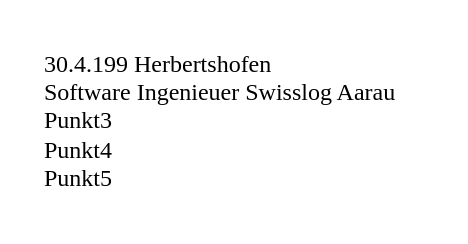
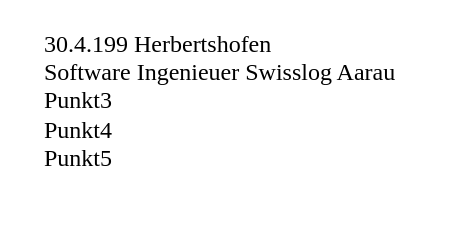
- <mxCell id="2" value="&lt;div&gt;&lt;font data-font-src=&quot;https://fonts.googleapis.com/css?family=UnifrakturMaguntia&quot; face=&quot;UnifrakturMaguntia&quot;&gt;&lt;br&gt;&lt;/font&gt;&lt;/div&gt;&lt;div&gt;&lt;font data-font-src=&quot;https://fonts.googleapis.com/css?family=UnifrakturMaguntia&quot; face=&quot;UnifrakturMaguntia&quot;&gt;30.4.199 Herbertshofen&lt;/font&gt;&lt;/div&gt;&lt;div&gt;&lt;font data-font-src=&quot;https://fonts.googleapis.com/css?family=UnifrakturMaguntia&quot; face=&quot;UnifrakturMaguntia&quot;&gt;Software Ingenieuer Swisslog Aarau&lt;br&gt;&lt;/font&gt;&lt;/div&gt;&lt;div align=&quot;left&quot;&gt;&lt;font data-font-src=&quot;https://fonts.googleapis.com/css?family=UnifrakturMaguntia&quot; face=&quot;UnifrakturMaguntia&quot;&gt;Punkt3&lt;/font&gt;&lt;/div&gt;&lt;div&gt;&lt;font data-font-src=&quot;https://fonts.googleapis.com/css?family=UnifrakturMaguntia&quot; face=&quot;UnifrakturMaguntia&quot;&gt;Punkt4&lt;/font&gt;&lt;/div&gt;&lt;div&gt;&lt;font data-font-src=&quot;https://fonts.googleapis.com/css?family=UnifrakturMaguntia&quot; face=&quot;UnifrakturMaguntia&quot;&gt;Punkt5&lt;/font&gt;&lt;/div&gt;&lt;div&gt;&lt;font data-font-src=&quot;https://fonts.googleapis.com/css?family=UnifrakturMaguntia&quot; face=&quot;UnifrakturMaguntia&quot;&gt;&lt;br&gt;&lt;/font&gt;&lt;/div&gt;" style="text;html=1;strokeColor=none;fillColor=none;align=left;verticalAlign=middle;whiteSpace=wrap;rounded=0;" vertex="1" parent="1"><mxGeometry x="20.24" y="20" width="191.76" height="80" as="geometry" /></mxCell>
+ <mxCell id="2" value="&lt;div&gt;&lt;font data-font-src=&quot;https://fonts.googleapis.com/css?family=UnifrakturMaguntia&quot; face=&quot;UnifrakturMaguntia&quot;&gt;&lt;br&gt;&lt;/font&gt;&lt;/div&gt;&lt;div&gt;&lt;font data-font-src=&quot;https://fonts.googleapis.com/css?family=UnifrakturMaguntia&quot; face=&quot;UnifrakturMaguntia&quot;&gt;30.4.199 Herbertshofen&lt;/font&gt;&lt;/div&gt;&lt;div&gt;&lt;font data-font-src=&quot;https://fonts.googleapis.com/css?family=UnifrakturMaguntia&quot; face=&quot;UnifrakturMaguntia&quot;&gt;Software Ingenieuer Swisslog Aarau&lt;br&gt;&lt;/font&gt;&lt;/div&gt;&lt;div align=&quot;left&quot;&gt;&lt;font data-font-src=&quot;https://fonts.googleapis.com/css?family=UnifrakturMaguntia&quot; face=&quot;UnifrakturMaguntia&quot;&gt;Punkt3&lt;/font&gt;&lt;/div&gt;&lt;div&gt;&lt;font data-font-src=&quot;https://fonts.googleapis.com/css?family=UnifrakturMaguntia&quot; face=&quot;UnifrakturMaguntia&quot;&gt;Punkt4&lt;/font&gt;&lt;/div&gt;&lt;div&gt;&lt;font data-font-src=&quot;https://fonts.googleapis.com/css?family=UnifrakturMaguntia&quot; face=&quot;UnifrakturMaguntia&quot;&gt;Punkt5&lt;/font&gt;&lt;/div&gt;&lt;div&gt;&lt;font data-font-src=&quot;https://fonts.googleapis.com/css?family=UnifrakturMaguntia&quot; face=&quot;UnifrakturMaguntia&quot;&gt;&lt;br&gt;&lt;/font&gt;&lt;/div&gt;" style="text;html=1;strokeColor=none;fillColor=none;align=left;verticalAlign=middle;whiteSpace=wrap;rounded=0;" vertex="1" parent="1"><mxGeometry x="20.24" y="10" width="191.76" height="80" as="geometry" /></mxCell>
